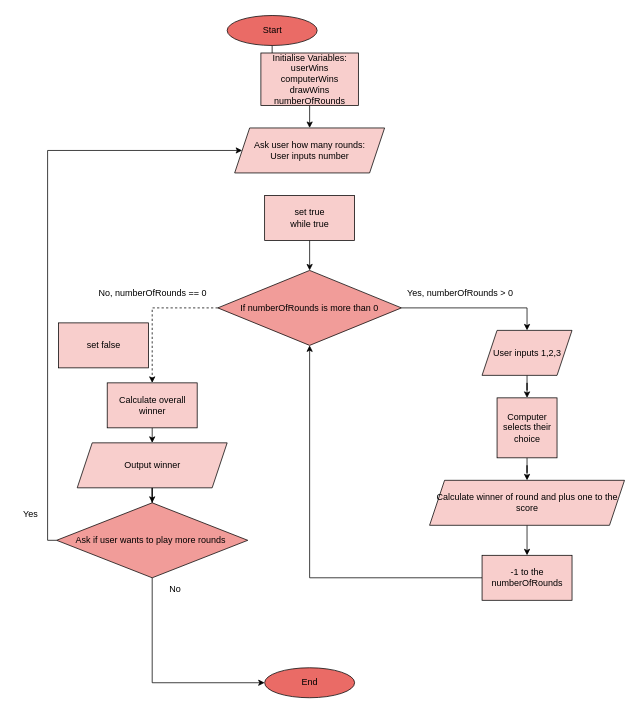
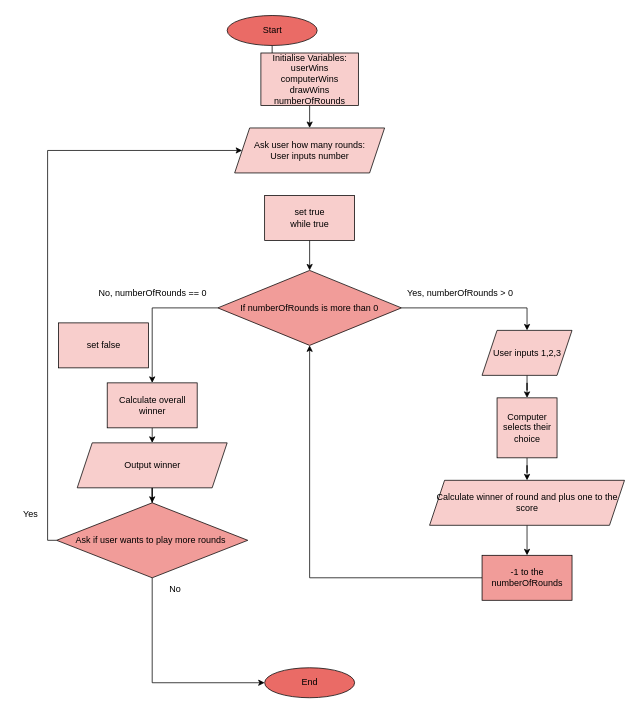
- <mxCell id="9" style="edgeStyle=orthogonalEdgeStyle;rounded=0;orthogonalLoop=1;jettySize=auto;html=1;exitX=0;exitY=0.5;exitDx=0;exitDy=0;entryX=0.5;entryY=0;entryDx=0;entryDy=0;dashed=1;" edge="1" parent="1" source="10" target="20"><mxGeometry relative="1" as="geometry"><Array as="points"><mxPoint x="203" y="410" /></Array></mxGeometry></mxCell>
+ <mxCell id="9" style="edgeStyle=orthogonalEdgeStyle;rounded=0;orthogonalLoop=1;jettySize=auto;html=1;exitX=0;exitY=0.5;exitDx=0;exitDy=0;entryX=0.5;entryY=0;entryDx=0;entryDy=0;" edge="1" parent="1" source="10" target="20"><mxGeometry relative="1" as="geometry"><Array as="points"><mxPoint x="203" y="410" /></Array></mxGeometry></mxCell>
- <mxCell id="18" value="-1 to the numberOfRounds" style="rounded=0;whiteSpace=wrap;html=1;fillColor=#F8CECC;" vertex="1" parent="1"><mxGeometry x="642.5" y="740" width="120" height="60" as="geometry" /></mxCell>
+ <mxCell id="18" value="-1 to the numberOfRounds" style="rounded=0;whiteSpace=wrap;html=1;fillColor=#f19c99;" vertex="1" parent="1"><mxGeometry x="642.5" y="740" width="120" height="60" as="geometry" /></mxCell>
